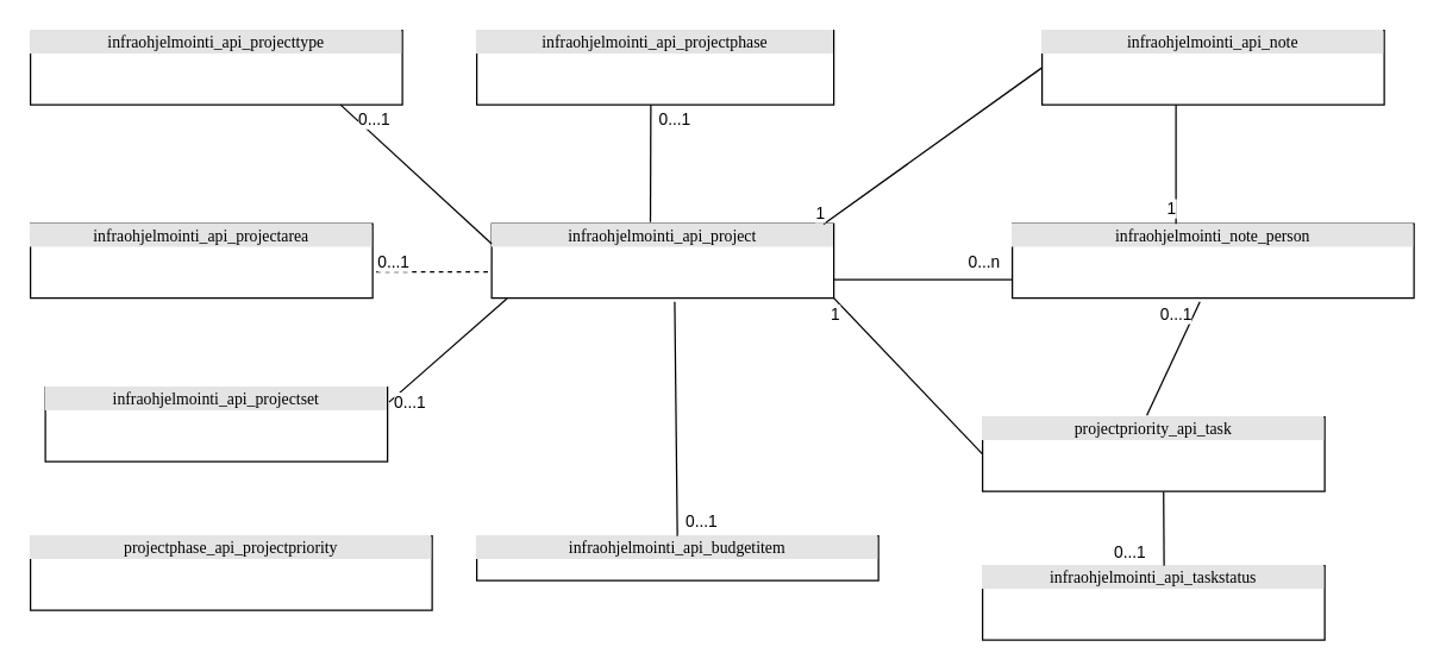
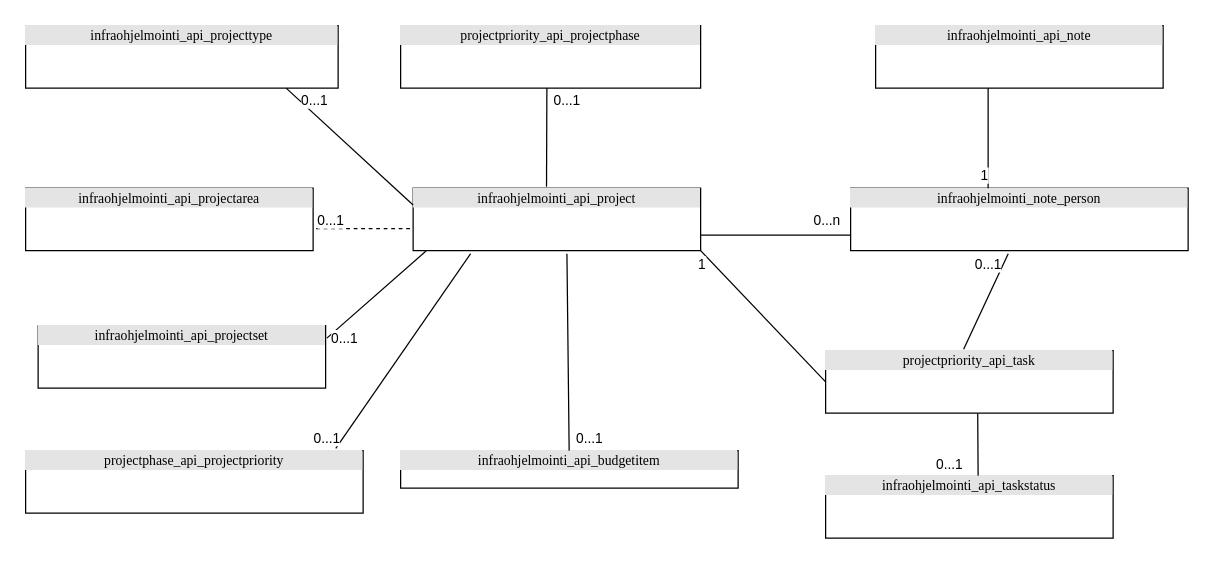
- <mxCell id="3" value="&lt;div style=&quot;box-sizing: border-box; width: 100%; background: rgb(228, 228, 228); padding: 2px;&quot;&gt;&lt;p style=&quot;margin: 0px; font-variant-numeric: normal; font-variant-east-asian: normal; font-stretch: normal; font-size: 11px; line-height: normal; font-family: Menlo;&quot; class=&quot;p1&quot;&gt;&lt;span style=&quot;font-variant-ligatures: no-common-ligatures;&quot; class=&quot;s1&quot;&gt;infraohjelmointi_api_projectphase&lt;/span&gt;&lt;/p&gt;&lt;/div&gt;" style="verticalAlign=top;align=center;overflow=fill;html=1;rounded=0;shadow=0;comic=0;labelBackgroundColor=none;strokeWidth=1;fontFamily=Verdana;fontSize=12" parent="1" vertex="1"><mxGeometry x="320" y="20" width="240" height="50" as="geometry" /></mxCell>
+ <mxCell id="3" value="&lt;div style=&quot;box-sizing: border-box; width: 100%; background: rgb(228, 228, 228); padding: 2px;&quot;&gt;&lt;p style=&quot;margin: 0px; font-variant-numeric: normal; font-variant-east-asian: normal; font-stretch: normal; font-size: 11px; line-height: normal; font-family: Menlo;&quot; class=&quot;p1&quot;&gt;&lt;span style=&quot;font-variant-ligatures: no-common-ligatures;&quot; class=&quot;s1&quot;&gt;projectpriority_api_projectphase&lt;/span&gt;&lt;/p&gt;&lt;/div&gt;" style="verticalAlign=top;align=center;overflow=fill;html=1;rounded=0;shadow=0;comic=0;labelBackgroundColor=none;strokeWidth=1;fontFamily=Verdana;fontSize=12" parent="1" vertex="1"><mxGeometry x="320" y="20" width="240" height="50" as="geometry" /></mxCell>
- <mxCell id="33" value="" style="endArrow=none;html=1;rounded=0;exitX=0;exitY=0.5;exitDx=0;exitDy=0;entryX=0.97;entryY=0.006;entryDx=0;entryDy=0;entryPerimeter=0;" edge="1" parent="1" source="11" target="4"><mxGeometry width="50" height="50" relative="1" as="geometry"><mxPoint x="670" y="315" as="sourcePoint" /><mxPoint x="570" y="210" as="targetPoint" /><Array as="points" /></mxGeometry></mxCell>
- <mxCell id="34" value="1" style="edgeLabel;html=1;align=center;verticalAlign=middle;resizable=0;points=[];" vertex="1" connectable="0" parent="33"><mxGeometry x="0.311" relative="1" as="geometry"><mxPoint x="-54" y="29" as="offset" /></mxGeometry></mxCell>
+ <mxCell id="19" value="" style="endArrow=none;html=1;rounded=0;exitX=0.2;exitY=1.049;exitDx=0;exitDy=0;exitPerimeter=0;entryX=0.919;entryY=-0.037;entryDx=0;entryDy=0;entryPerimeter=0;" edge="1" parent="1" source="4" target="9"><mxGeometry width="50" height="50" relative="1" as="geometry"><mxPoint x="350.35" y="210.3" as="sourcePoint" /><mxPoint x="271" y="280" as="targetPoint" /><Array as="points" /></mxGeometry></mxCell>
+ <mxCell id="20" value="0...1" style="edgeLabel;html=1;align=center;verticalAlign=middle;resizable=0;points=[];" vertex="1" connectable="0" parent="19"><mxGeometry x="0.311" relative="1" as="geometry"><mxPoint x="-45" y="45" as="offset" /></mxGeometry></mxCell>
